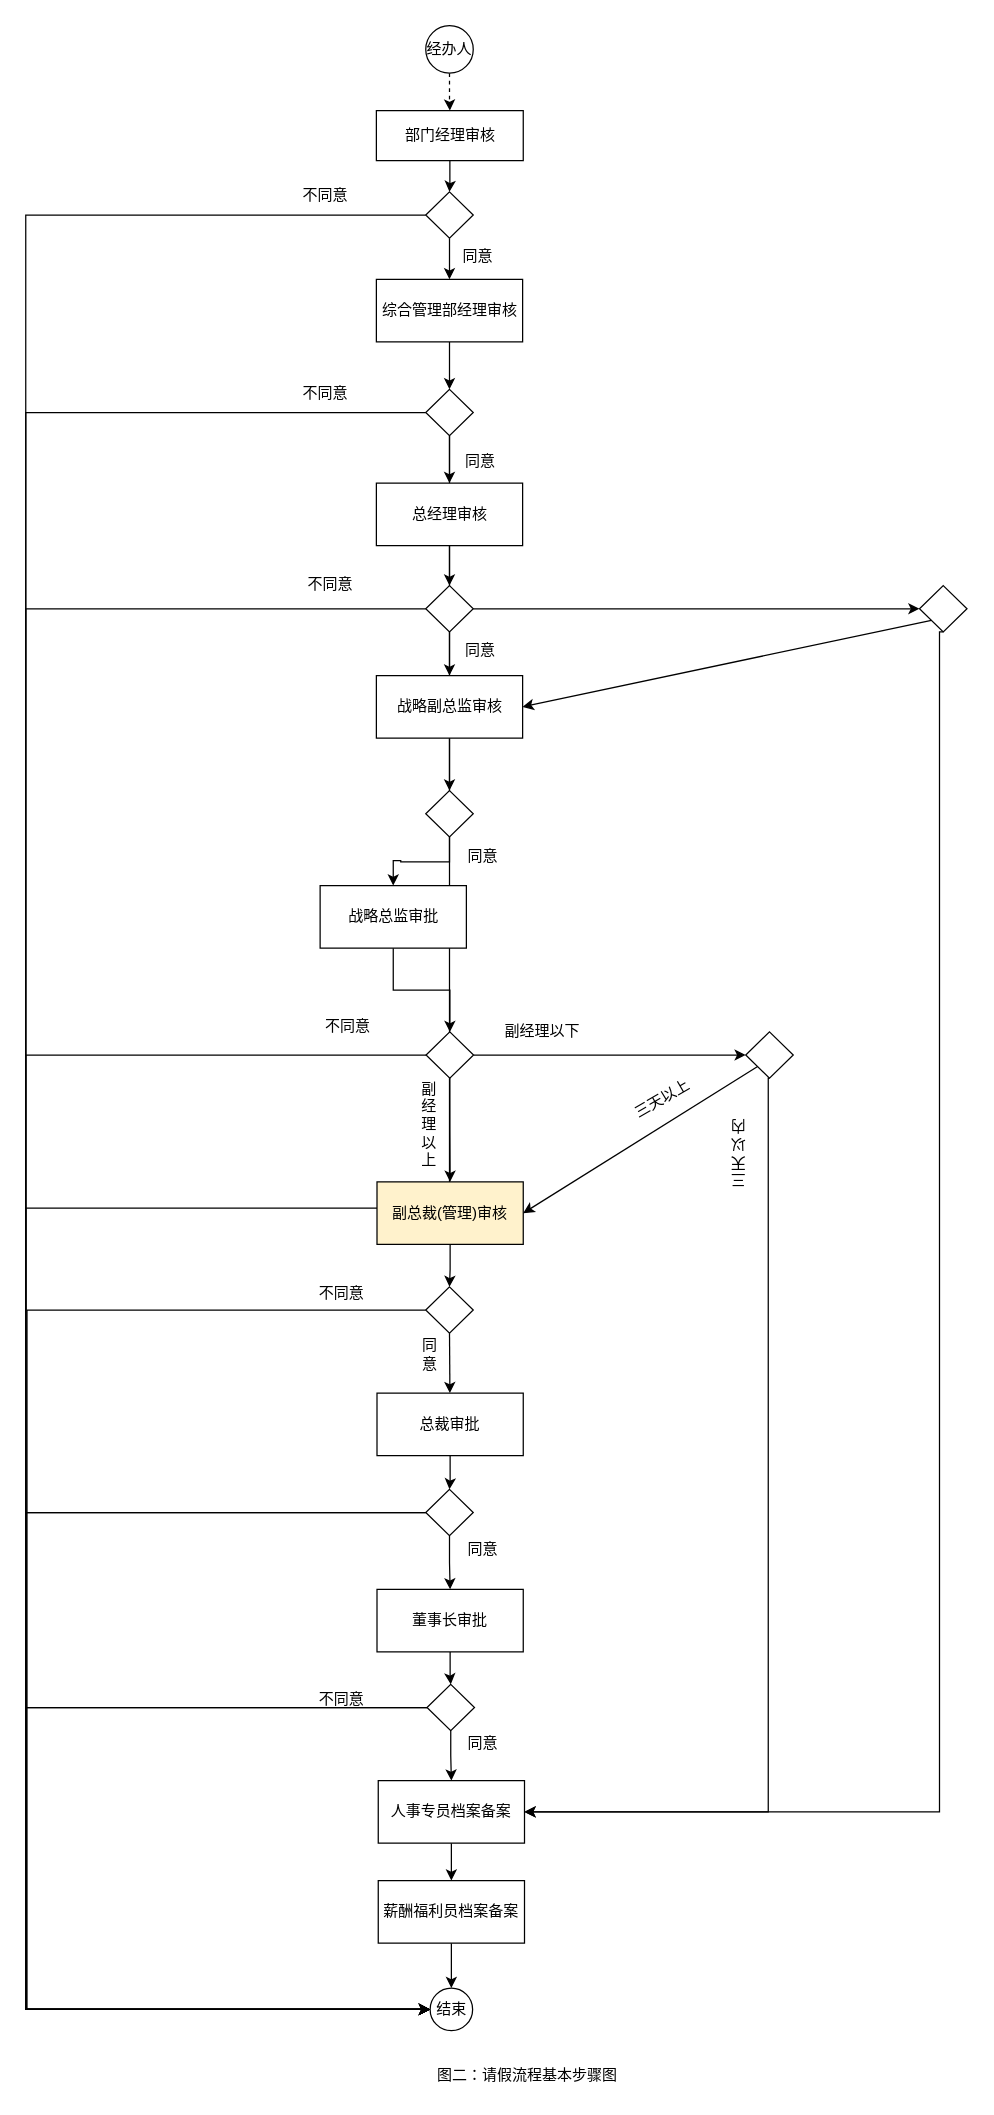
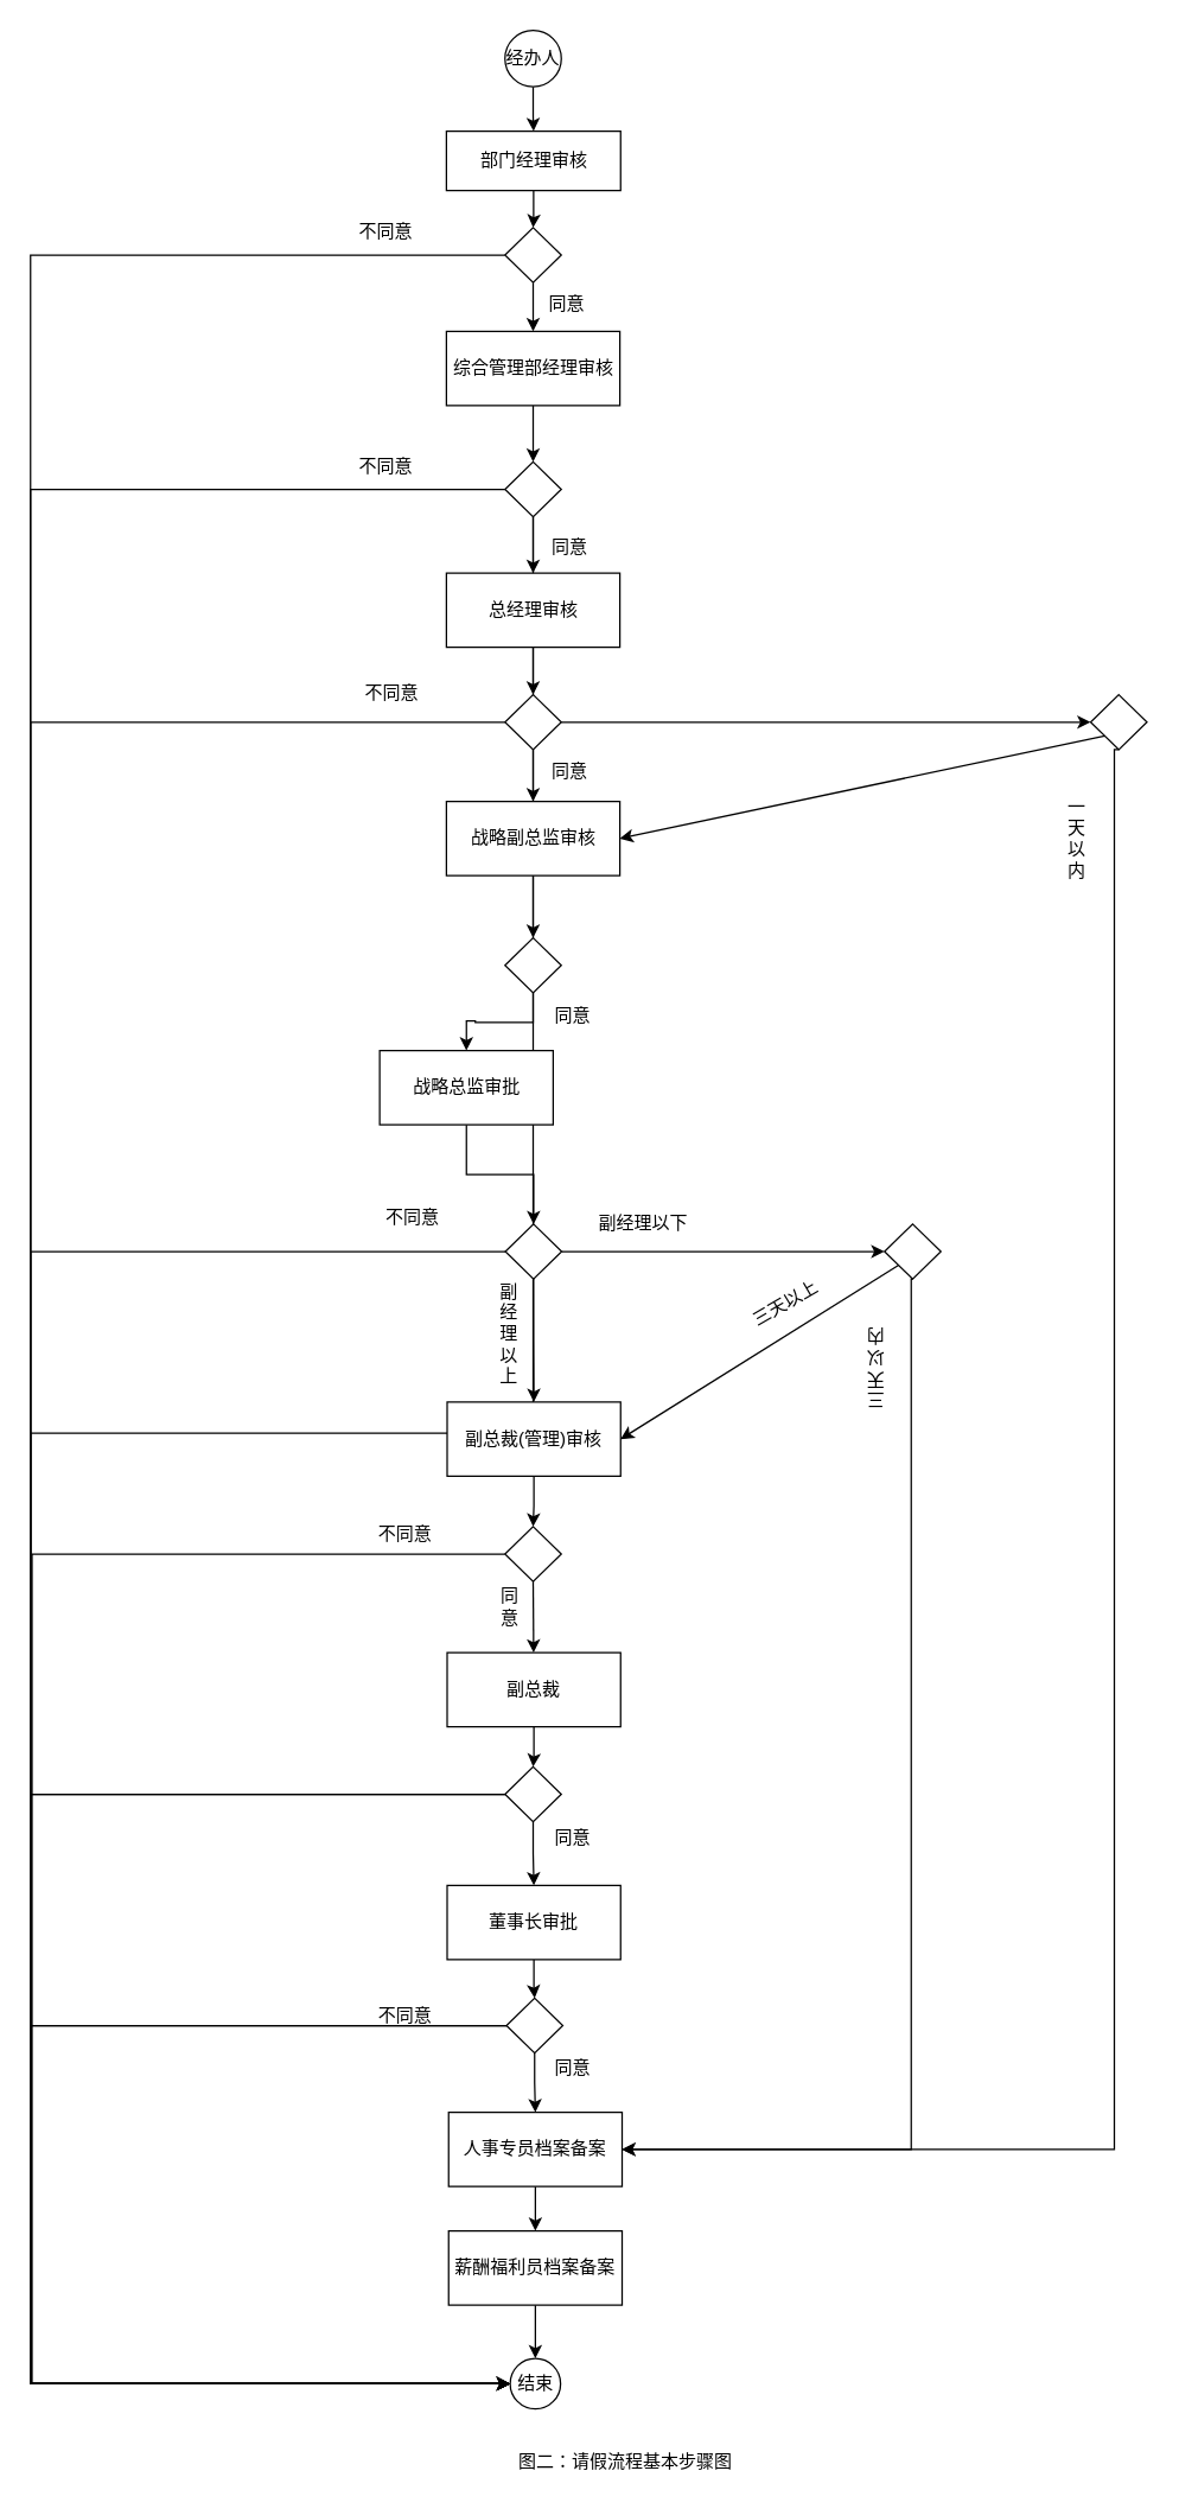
- <mxCell id="2" style="edgeStyle=orthogonalEdgeStyle;rounded=0;orthogonalLoop=1;jettySize=auto;html=1;dashed=1;" edge="1" parent="1" source="3" target="5"><mxGeometry relative="1" as="geometry" /></mxCell>
+ <mxCell id="2" style="edgeStyle=orthogonalEdgeStyle;rounded=0;orthogonalLoop=1;jettySize=auto;html=1;" edge="1" parent="1" source="3" target="5"><mxGeometry relative="1" as="geometry" /></mxCell>
+ <mxCell id="62" value="一天以内" style="text;html=1;strokeColor=none;fillColor=none;align=center;verticalAlign=middle;whiteSpace=wrap;rounded=0;fontFamily=Helvetica;" vertex="1" parent="1"><mxGeometry x="715" y="533.5" width="22" height="63" as="geometry" /></mxCell>
- <mxCell id="36" value="副总裁(管理)审核" style="rounded=0;whiteSpace=wrap;html=1;fillColor=#fff2cc;" vertex="1" parent="1"><mxGeometry x="301" y="945" width="117" height="50" as="geometry" /></mxCell>
+ <mxCell id="36" value="副总裁(管理)审核" style="rounded=0;whiteSpace=wrap;html=1;" vertex="1" parent="1"><mxGeometry x="301" y="945" width="117" height="50" as="geometry" /></mxCell>
- <mxCell id="40" value="总裁审批" style="rounded=0;whiteSpace=wrap;html=1;" vertex="1" parent="1"><mxGeometry x="301" y="1114" width="117" height="50" as="geometry" /></mxCell>
+ <mxCell id="40" value="副总裁" style="rounded=0;whiteSpace=wrap;html=1;" vertex="1" parent="1"><mxGeometry x="301" y="1114" width="117" height="50" as="geometry" /></mxCell>
